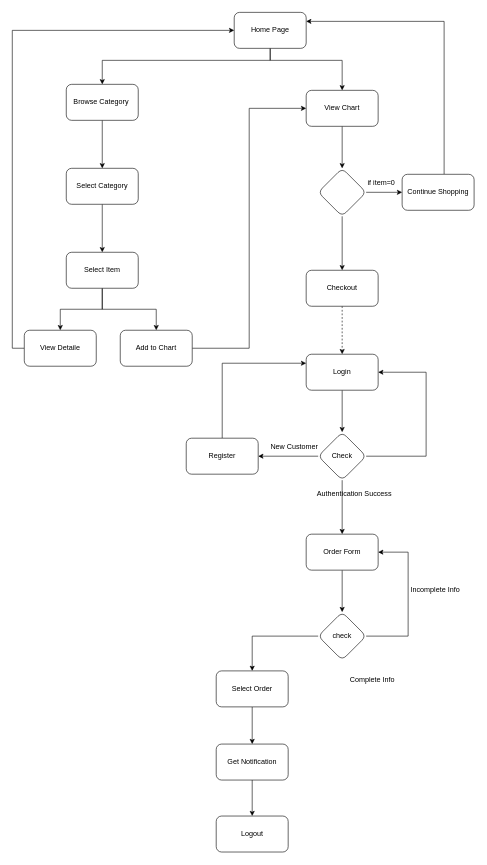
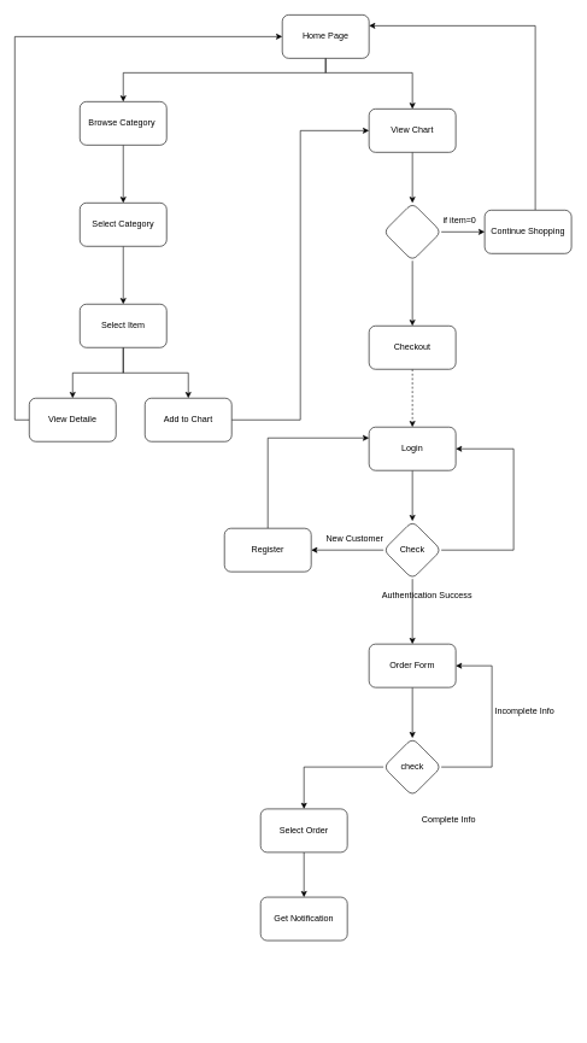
- <mxCell id="45" value="" style="edgeStyle=orthogonalEdgeStyle;rounded=0;orthogonalLoop=1;jettySize=auto;html=1;" edge="1" parent="1" source="46" target="47"><mxGeometry relative="1" as="geometry" /></mxCell>
- <mxCell id="47" value="Logout" style="whiteSpace=wrap;html=1;rounded=1;" vertex="1" parent="1"><mxGeometry x="360" y="1360" width="120" height="60" as="geometry" /></mxCell>
